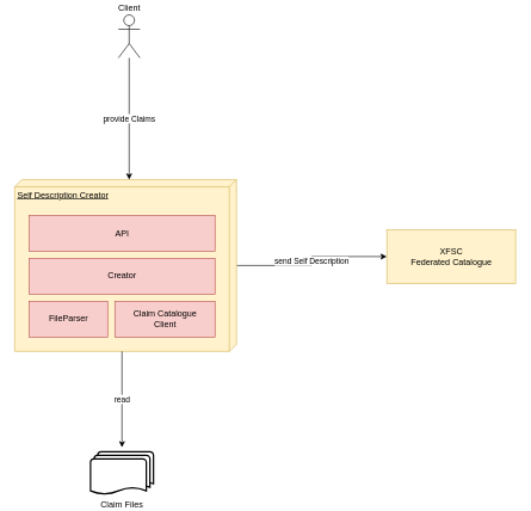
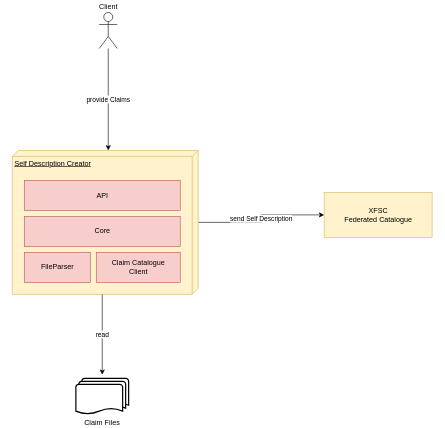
- <mxCell id="7" value="Creator" style="html=1;fillColor=#f8cecc;strokeColor=#b85450;" vertex="1" parent="1"><mxGeometry x="40" y="360" width="260" height="50" as="geometry" /></mxCell>
+ <mxCell id="7" value="Core" style="html=1;fillColor=#f8cecc;strokeColor=#b85450;" vertex="1" parent="1"><mxGeometry x="40" y="360" width="260" height="50" as="geometry" /></mxCell>
